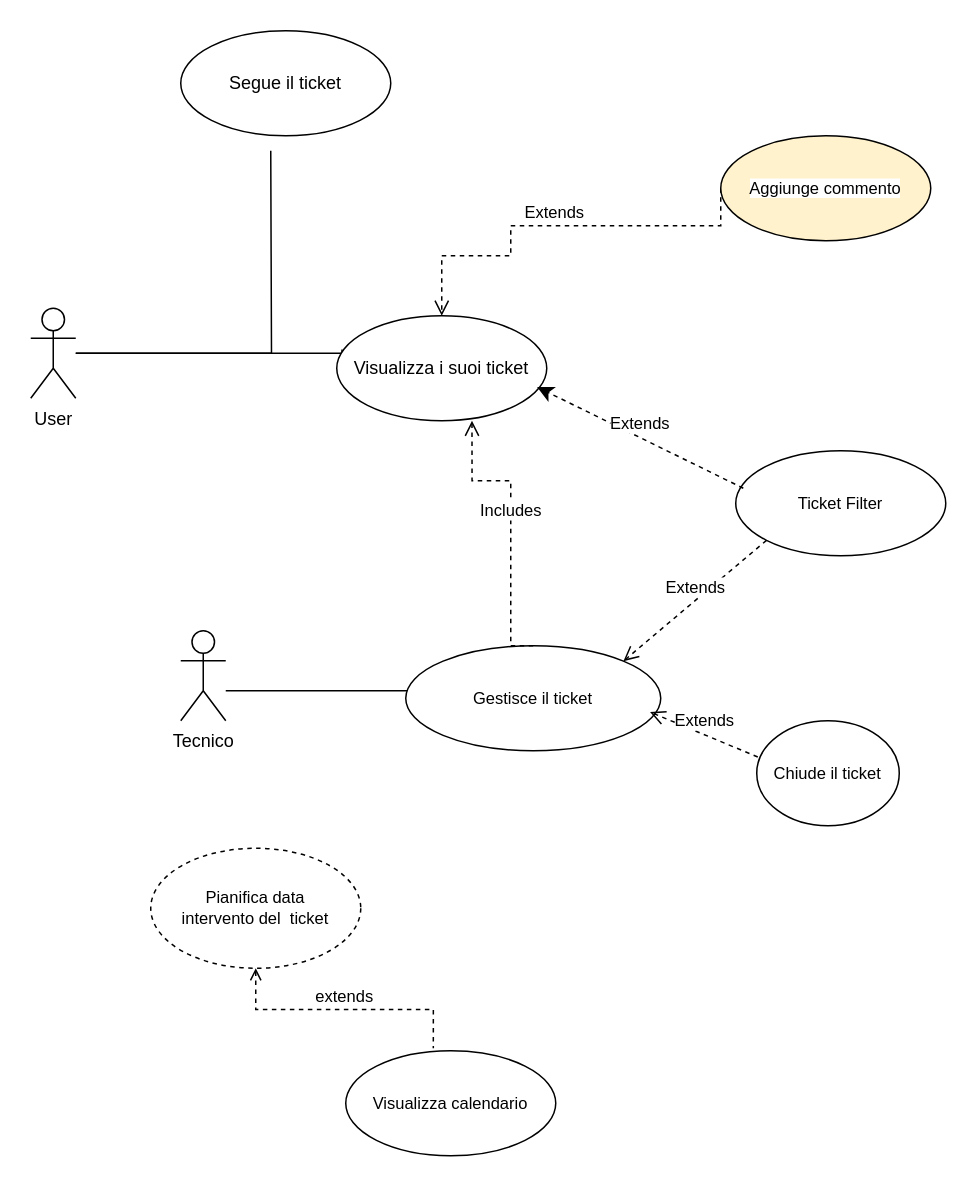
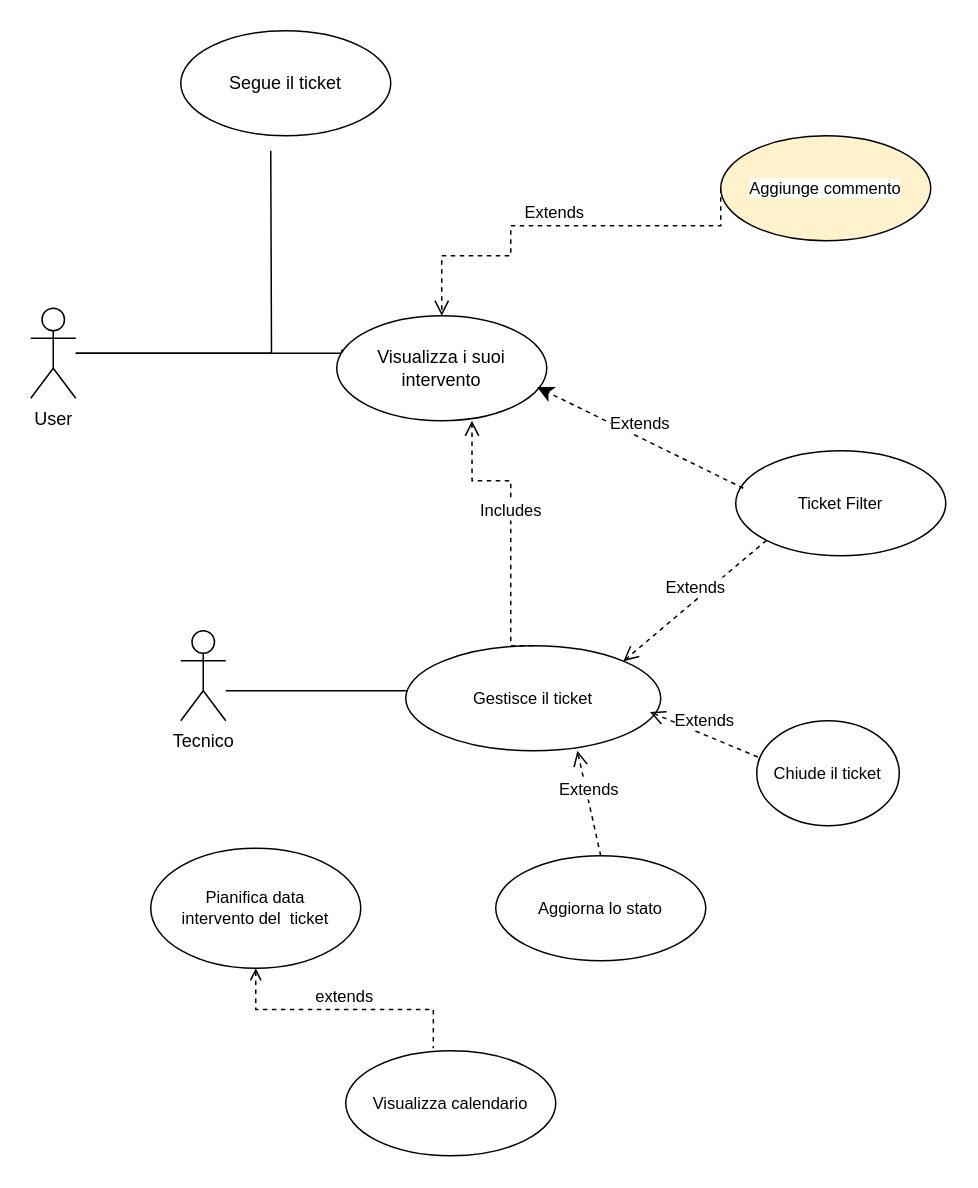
- <mxCell id="7" value="Visualizza i suoi ticket" style="ellipse;whiteSpace=wrap;html=1;" parent="1" vertex="1"><mxGeometry x="224" y="210" width="140" height="70" as="geometry" /></mxCell>
+ <mxCell id="7" value="Visualizza i suoi intervento" style="ellipse;whiteSpace=wrap;html=1;" parent="1" vertex="1"><mxGeometry x="224" y="210" width="140" height="70" as="geometry" /></mxCell>
+ <mxCell id="22" value="Extends" style="html=1;verticalAlign=bottom;endArrow=open;dashed=1;endSize=8;curved=0;rounded=0;entryX=0.673;entryY=1;entryDx=0;entryDy=0;exitX=0.5;exitY=0;exitDx=0;exitDy=0;entryPerimeter=0;" edge="1" parent="1" source="19" target="14"><mxGeometry relative="1" as="geometry"><mxPoint x="522" y="420" as="sourcePoint" /><mxPoint x="400" y="500" as="targetPoint" /></mxGeometry></mxCell>
- <mxCell id="12" value="Pianifica data&lt;div&gt;intervento del&amp;nbsp; ticket&lt;/div&gt;" style="ellipse;whiteSpace=wrap;html=1;fontFamily=Helvetica;fontSize=11;fontColor=default;labelBackgroundColor=default;dashed=1;" parent="1" vertex="1"><mxGeometry x="100" y="565" width="140" height="80" as="geometry" /></mxCell>
+ <mxCell id="12" value="Pianifica data&lt;div&gt;intervento del&amp;nbsp; ticket&lt;/div&gt;" style="ellipse;whiteSpace=wrap;html=1;fontFamily=Helvetica;fontSize=11;fontColor=default;labelBackgroundColor=default;" parent="1" vertex="1"><mxGeometry x="100" y="565" width="140" height="80" as="geometry" /></mxCell>
+ <mxCell id="19" value="Aggiorna lo stato" style="ellipse;whiteSpace=wrap;html=1;fontFamily=Helvetica;fontSize=11;fontColor=default;labelBackgroundColor=default;" vertex="1" parent="1"><mxGeometry x="330" y="570" width="140" height="70" as="geometry" /></mxCell>
